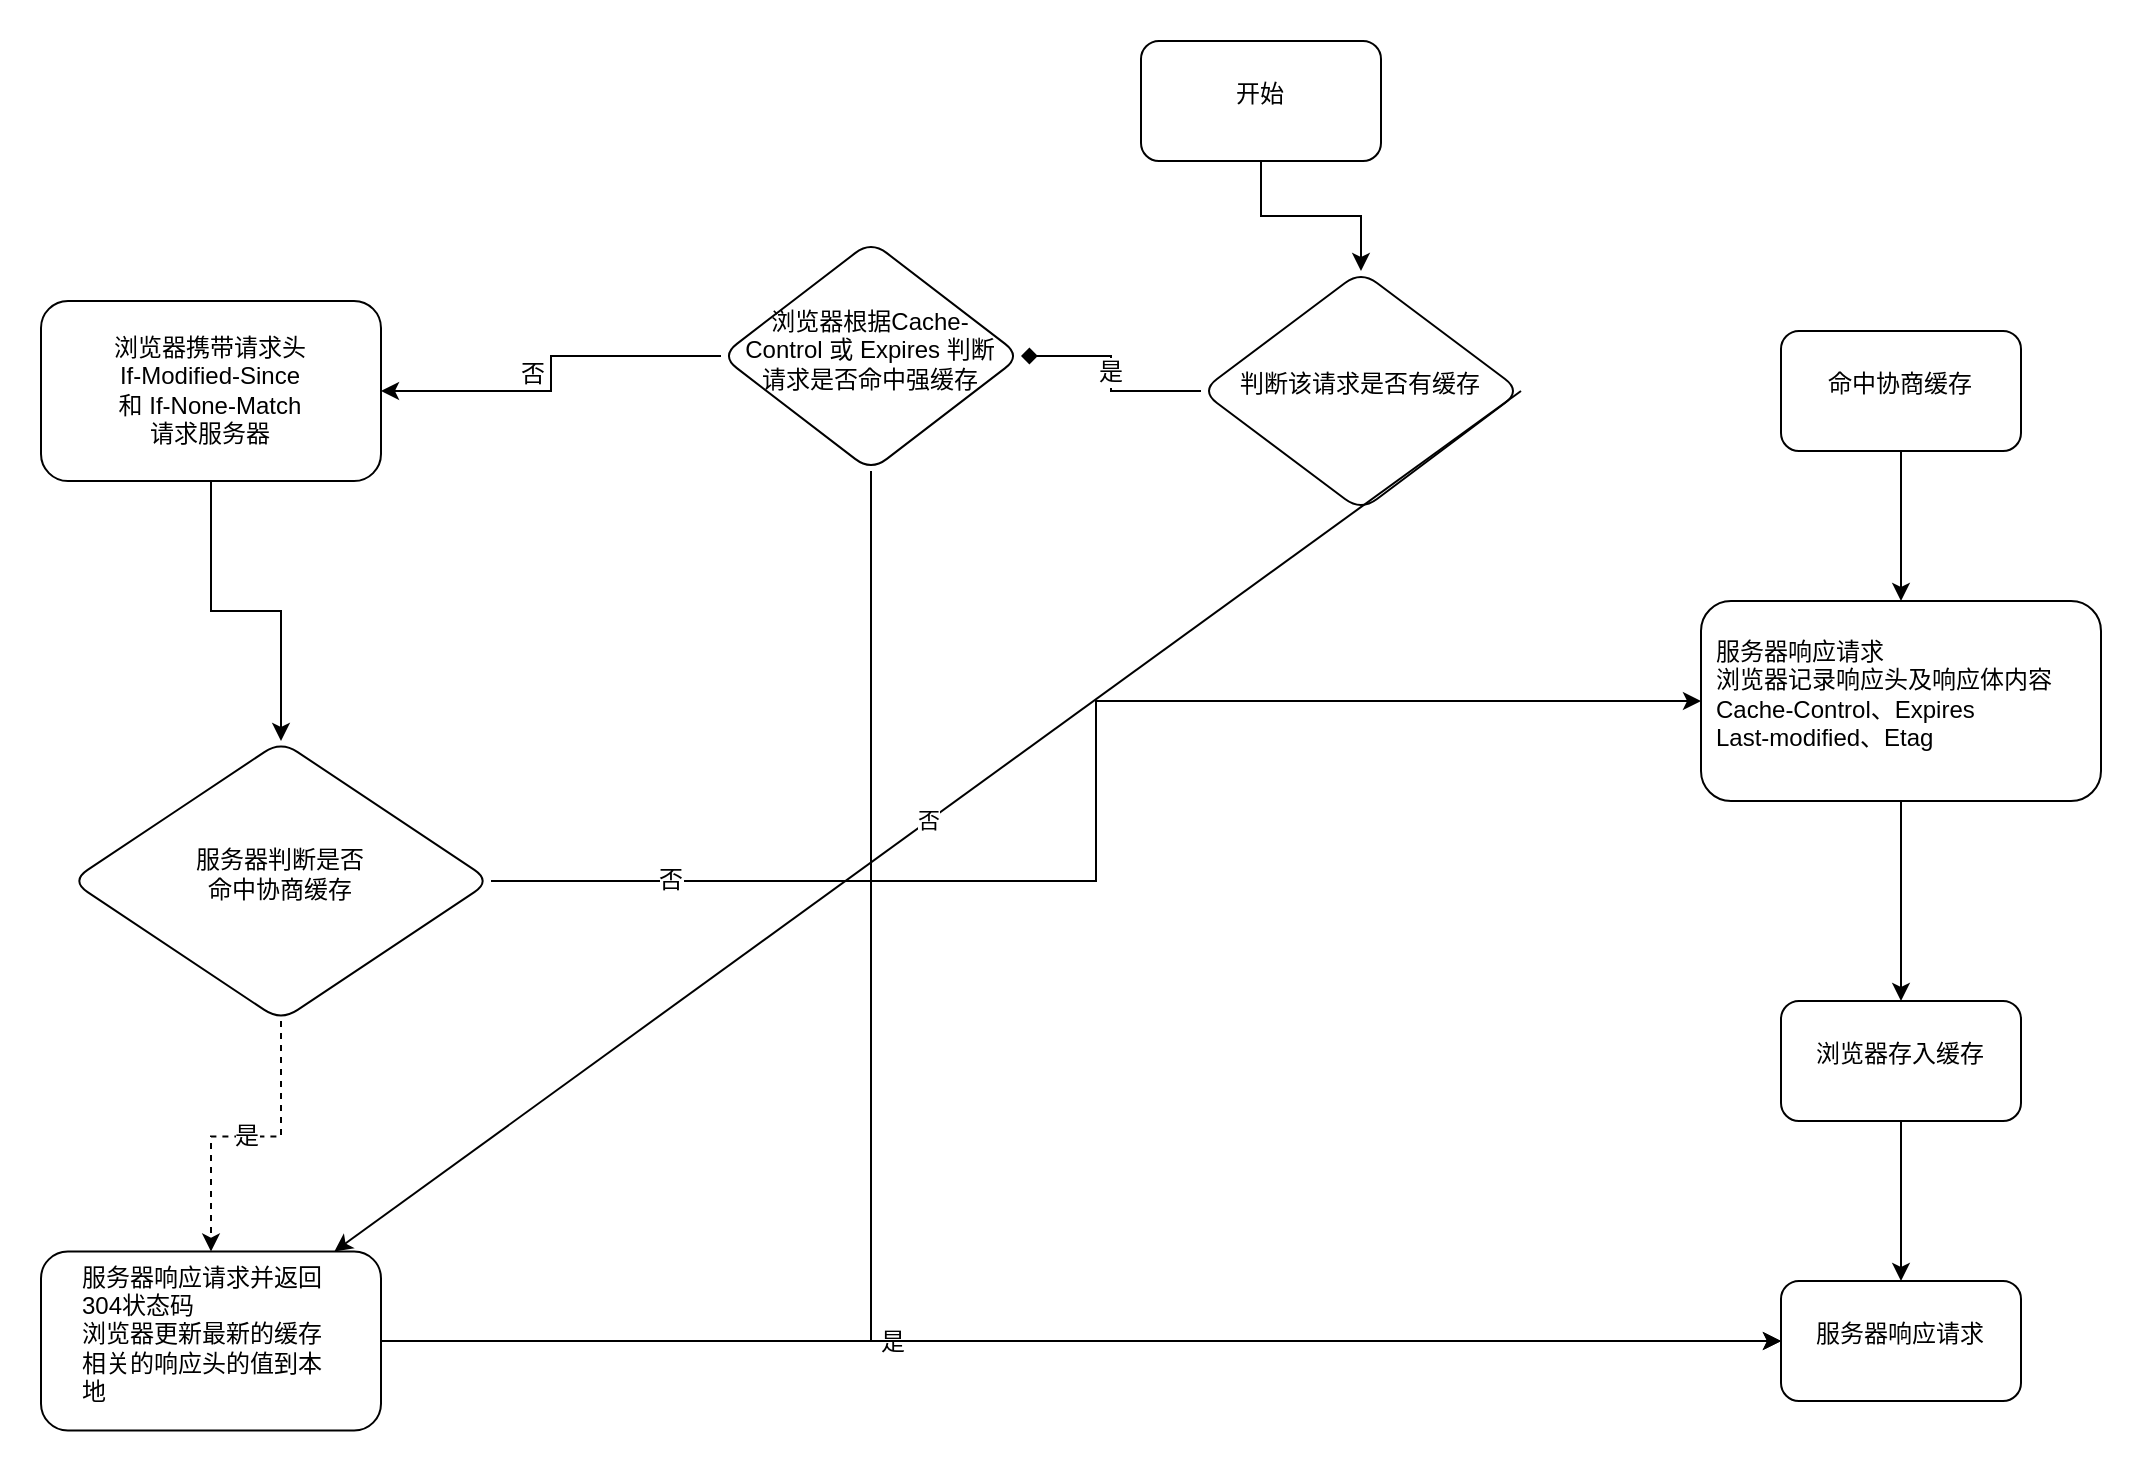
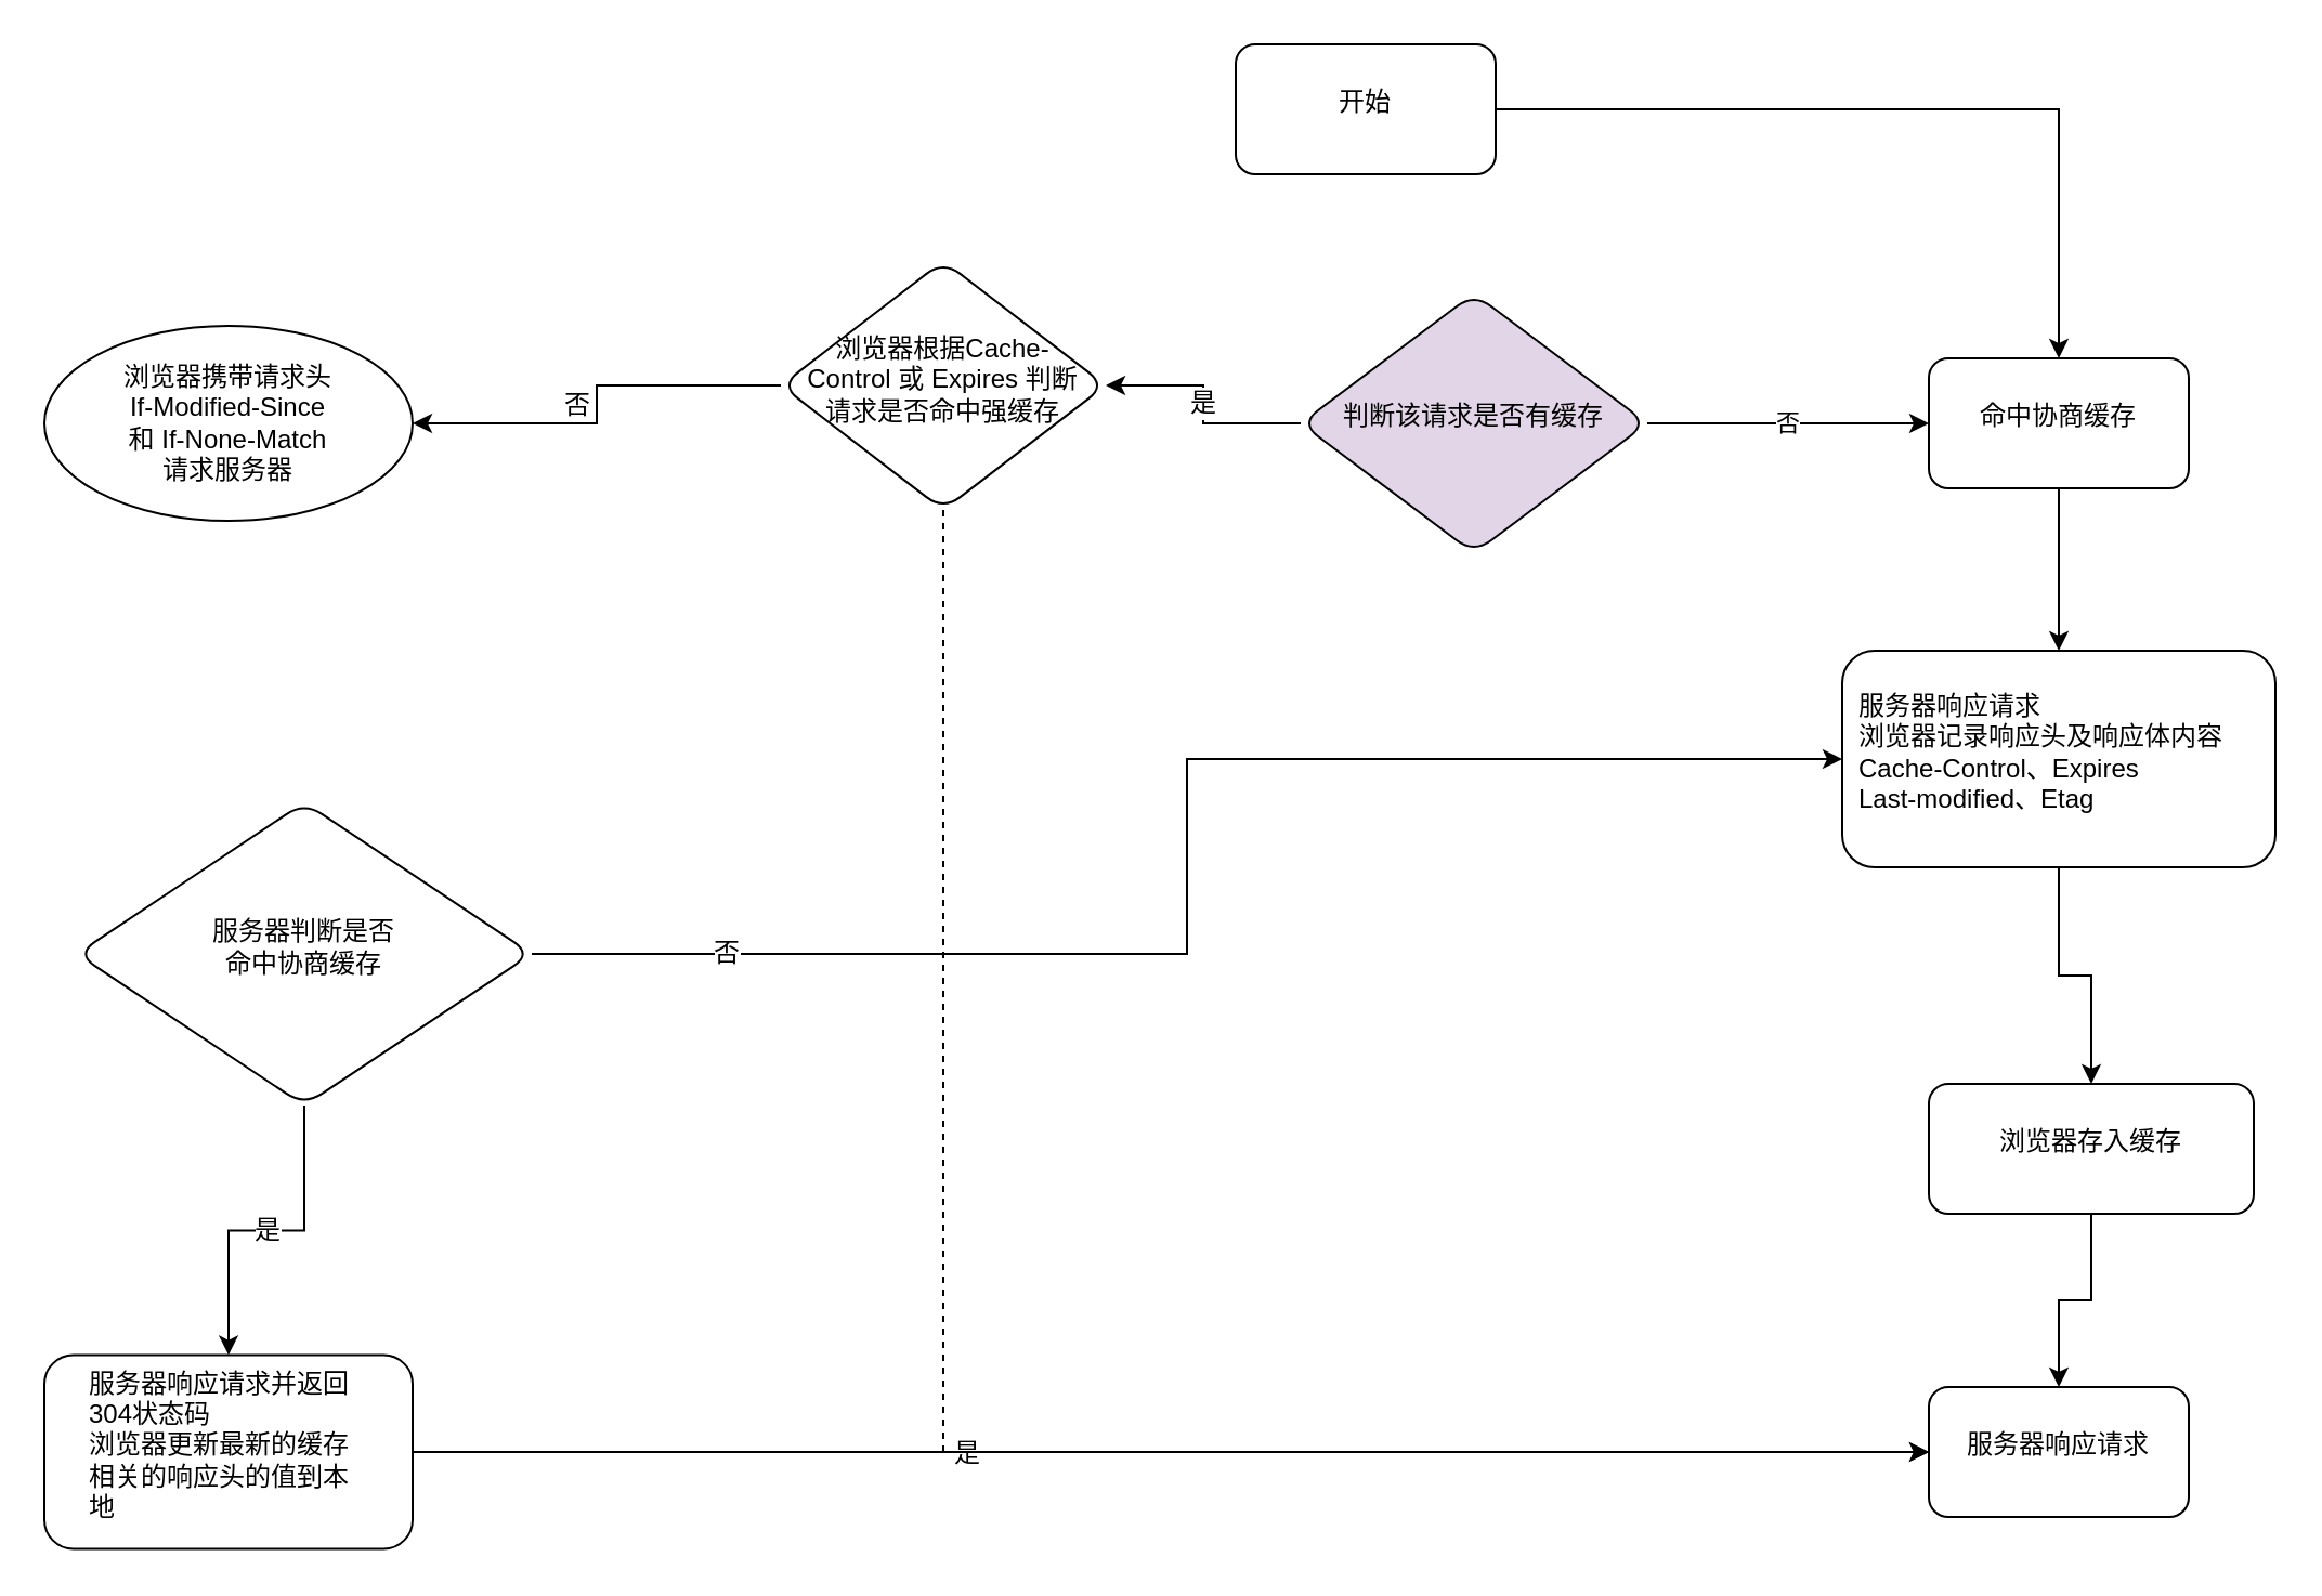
- <mxCell id="2" value="" style="edgeStyle=orthogonalEdgeStyle;rounded=0;orthogonalLoop=1;jettySize=auto;html=1;spacingRight=6;spacingLeft=6;spacingBottom=6;" parent="1" source="3" target="5" edge="1"><mxGeometry relative="1" as="geometry" /></mxCell>
+ <mxCell id="2" value="" style="edgeStyle=orthogonalEdgeStyle;rounded=0;orthogonalLoop=1;jettySize=auto;html=1;spacingRight=6;spacingLeft=6;spacingBottom=6;" parent="1" source="3" target="7" edge="1"><mxGeometry relative="1" as="geometry" /></mxCell>
- <mxCell id="4" value="是" style="edgeStyle=orthogonalEdgeStyle;rounded=0;orthogonalLoop=1;jettySize=auto;html=1;fontFamily=Helvetica;fontSize=12;fontColor=default;endArrow=diamond;" parent="1" source="5" target="13" edge="1"><mxGeometry relative="1" as="geometry" /></mxCell>
+ <mxCell id="4" value="是" style="edgeStyle=orthogonalEdgeStyle;rounded=0;orthogonalLoop=1;jettySize=auto;html=1;fontFamily=Helvetica;fontSize=12;fontColor=default;" parent="1" source="5" target="13" edge="1"><mxGeometry relative="1" as="geometry" /></mxCell>
- <mxCell id="23" value="&lt;span style=&quot;&quot;&gt;浏览器携带请求头&lt;/span&gt;&lt;br style=&quot;&quot;&gt;&lt;span style=&quot;&quot;&gt;If-Modified-Since&lt;/span&gt;&lt;br style=&quot;&quot;&gt;&lt;span style=&quot;&quot;&gt;和 If-None-Match&lt;/span&gt;&lt;br style=&quot;&quot;&gt;&lt;span style=&quot;&quot;&gt;请求服务器&lt;/span&gt;" style="rounded=1;whiteSpace=wrap;html=1;fontFamily=Helvetica;fontSize=12;fontColor=default;strokeColor=default;fillColor=default;" parent="1" vertex="1"><mxGeometry x="20" y="150" width="170" height="90" as="geometry" /></mxCell>
+ <mxCell id="23" value="&lt;span style=&quot;&quot;&gt;浏览器携带请求头&lt;/span&gt;&lt;br style=&quot;&quot;&gt;&lt;span style=&quot;&quot;&gt;If-Modified-Since&lt;/span&gt;&lt;br style=&quot;&quot;&gt;&lt;span style=&quot;&quot;&gt;和 If-None-Match&lt;/span&gt;&lt;br style=&quot;&quot;&gt;&lt;span style=&quot;&quot;&gt;请求服务器&lt;/span&gt;" style="ellipse;whiteSpace=wrap;html=1;fontFamily=Helvetica;fontSize=12;fontColor=default;strokeColor=default;fillColor=default;" parent="1" vertex="1"><mxGeometry x="20" y="150" width="170" height="90" as="geometry" /></mxCell>
- <mxCell id="5" value="判断该请求是否有缓存" style="rhombus;whiteSpace=wrap;html=1;rounded=1;spacingLeft=6;spacingBottom=6;spacingRight=6;" parent="1" vertex="1"><mxGeometry x="600" y="135" width="160" height="120" as="geometry" /></mxCell>
+ <mxCell id="5" value="判断该请求是否有缓存" style="rhombus;whiteSpace=wrap;html=1;rounded=1;spacingLeft=6;spacingBottom=6;spacingRight=6;fillColor=#e1d5e7;" parent="1" vertex="1"><mxGeometry x="600" y="135" width="160" height="120" as="geometry" /></mxCell>
- <mxCell id="19" value="" style="edgeStyle=orthogonalEdgeStyle;rounded=0;orthogonalLoop=1;jettySize=auto;html=1;fontFamily=Helvetica;fontSize=12;fontColor=default;exitX=0.5;exitY=1;exitDx=0;exitDy=0;" parent="1" source="23" target="22" edge="1"><mxGeometry relative="1" as="geometry"><mxPoint x="100" y="260" as="sourcePoint" /></mxGeometry></mxCell>
- <mxCell id="8" value="否" style="endArrow=classic;html=1;rounded=0;exitX=1;exitY=0.5;exitDx=0;exitDy=0;" parent="1" source="5" target="24" edge="1"><mxGeometry width="50" height="50" relative="1" as="geometry"><mxPoint x="700" y="270" as="sourcePoint" /><mxPoint x="750" y="220" as="targetPoint" /></mxGeometry></mxCell>
+ <mxCell id="8" value="否" style="endArrow=classic;html=1;rounded=0;exitX=1;exitY=0.5;exitDx=0;exitDy=0;" parent="1" source="5" target="7" edge="1"><mxGeometry width="50" height="50" relative="1" as="geometry"><mxPoint x="700" y="270" as="sourcePoint" /><mxPoint x="750" y="220" as="targetPoint" /></mxGeometry></mxCell>
- <mxCell id="17" value="浏览器存入缓存" style="whiteSpace=wrap;html=1;align=center;rounded=1;spacingLeft=6;spacingBottom=6;spacingRight=6;" parent="1" vertex="1"><mxGeometry x="890" y="500" width="120" height="60" as="geometry" /></mxCell>
+ <mxCell id="17" value="浏览器存入缓存" style="whiteSpace=wrap;html=1;align=center;rounded=1;spacingLeft=6;spacingBottom=6;spacingRight=6;" parent="1" vertex="1"><mxGeometry x="890" y="500" width="150" height="60" as="geometry" /></mxCell>
- <mxCell id="21" value="是" style="edgeStyle=orthogonalEdgeStyle;rounded=0;orthogonalLoop=1;jettySize=auto;html=1;fontFamily=Helvetica;fontSize=12;fontColor=default;dashed=1;" parent="1" source="22" target="24" edge="1"><mxGeometry relative="1" as="geometry" /></mxCell>
+ <mxCell id="21" value="是" style="edgeStyle=orthogonalEdgeStyle;rounded=0;orthogonalLoop=1;jettySize=auto;html=1;fontFamily=Helvetica;fontSize=12;fontColor=default;" parent="1" source="22" target="24" edge="1"><mxGeometry relative="1" as="geometry" /></mxCell>
- <mxCell id="9" value="" style="edgeStyle=orthogonalEdgeStyle;rounded=0;orthogonalLoop=1;jettySize=auto;html=1;fontFamily=Helvetica;fontSize=12;fontColor=default;entryX=0;entryY=0.5;entryDx=0;entryDy=0;exitX=0.5;exitY=1;exitDx=0;exitDy=0;" parent="1" source="13" target="18" edge="1"><mxGeometry relative="1" as="geometry"><mxPoint x="435" y="390" as="targetPoint" /><Array as="points"><mxPoint x="435" y="670" /></Array></mxGeometry></mxCell>
+ <mxCell id="9" value="" style="edgeStyle=orthogonalEdgeStyle;rounded=0;orthogonalLoop=1;jettySize=auto;html=1;fontFamily=Helvetica;fontSize=12;fontColor=default;entryX=0;entryY=0.5;entryDx=0;entryDy=0;exitX=0.5;exitY=1;exitDx=0;exitDy=0;dashed=1;" parent="1" source="13" target="18" edge="1"><mxGeometry relative="1" as="geometry"><mxPoint x="435" y="390" as="targetPoint" /><Array as="points"><mxPoint x="435" y="670" /></Array></mxGeometry></mxCell>
